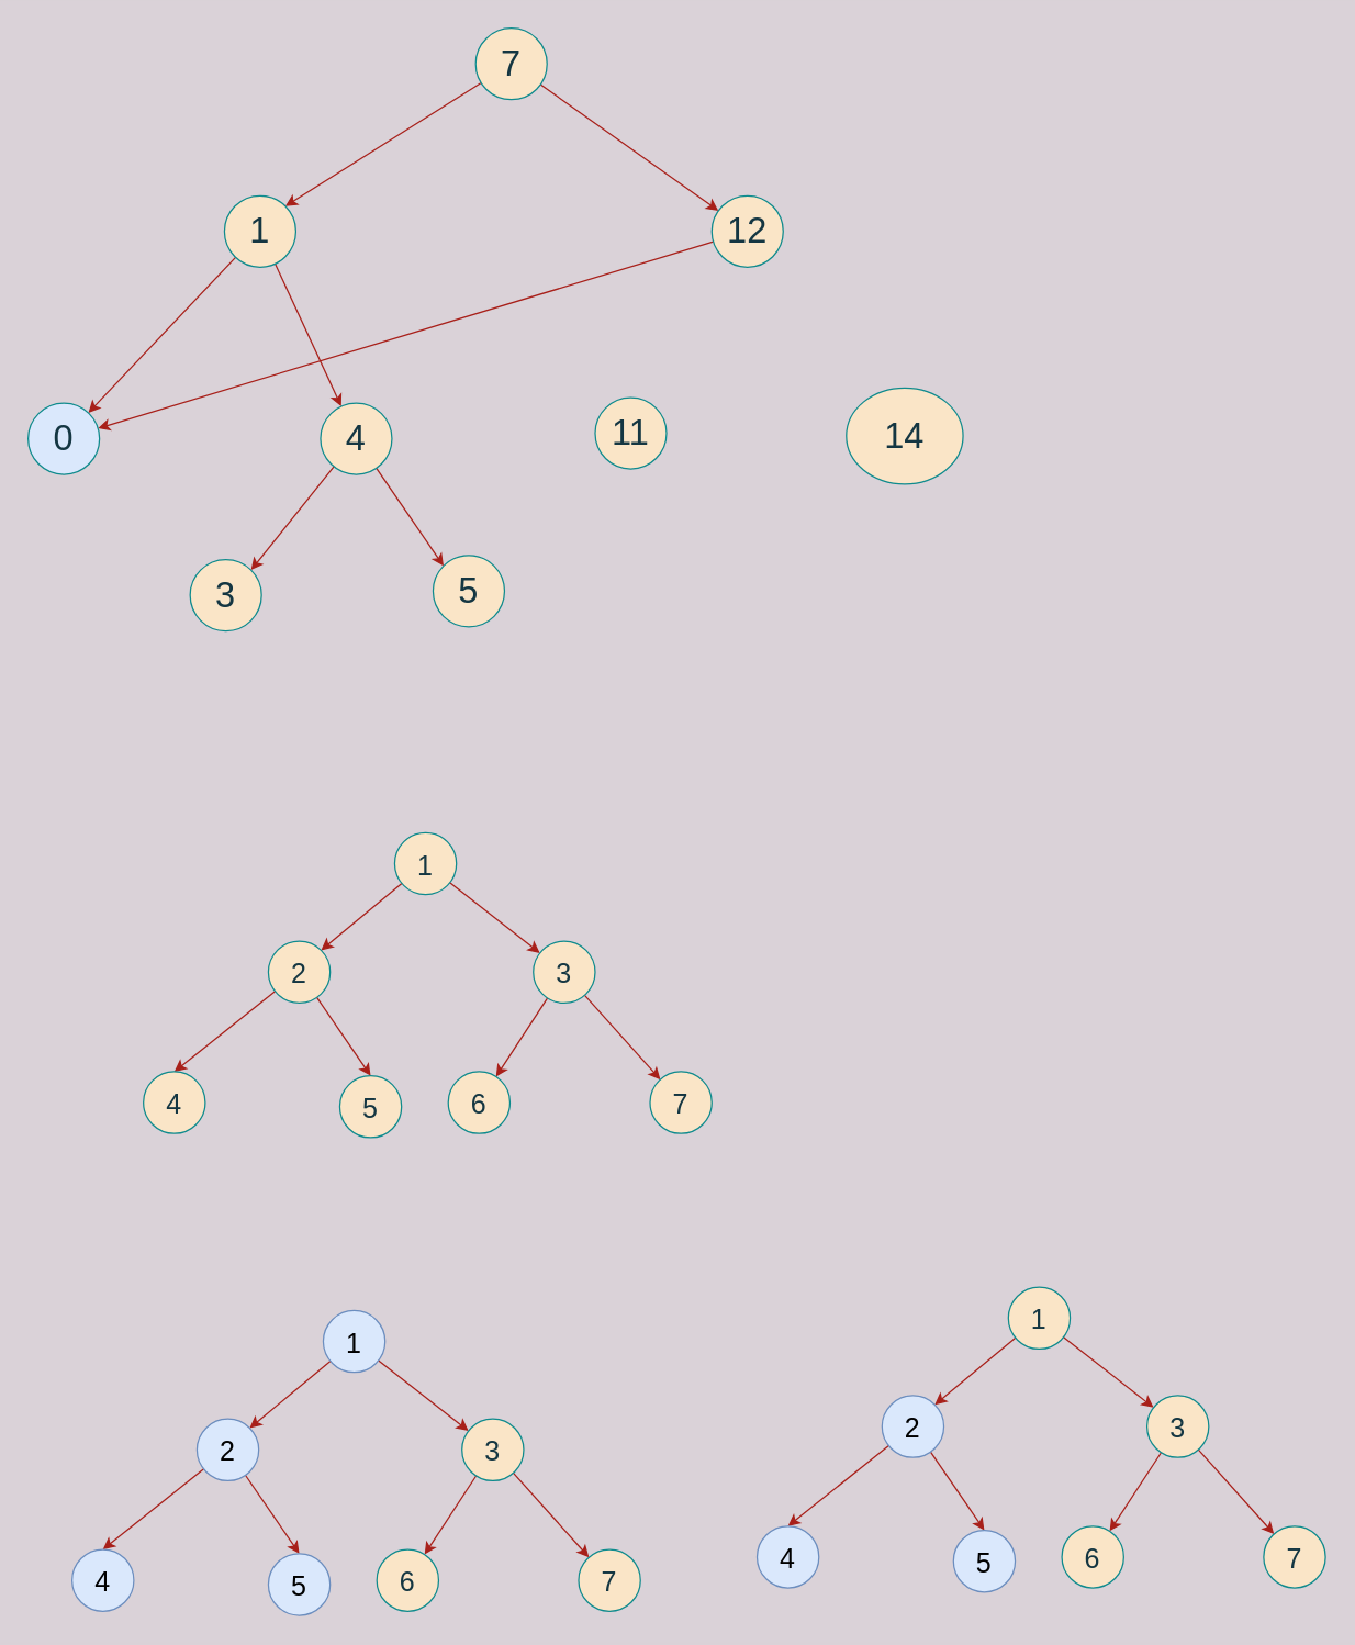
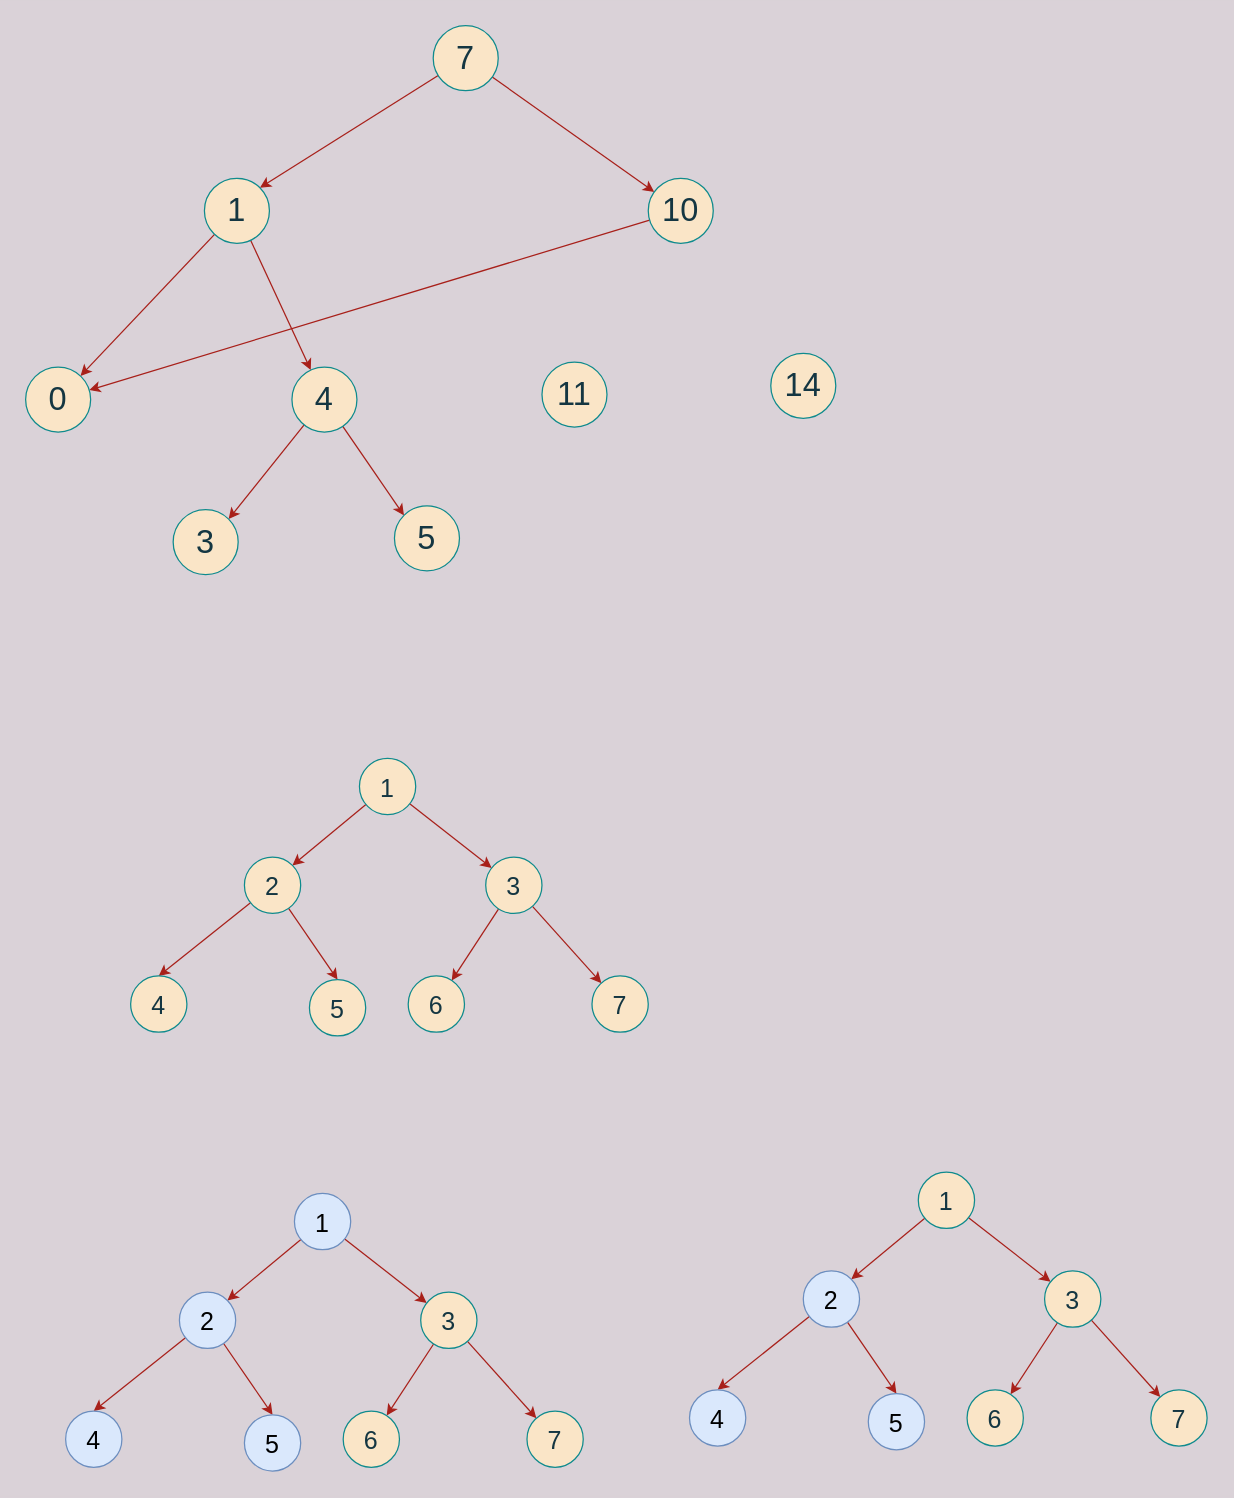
- <mxCell id="9" value="&lt;font style=&quot;font-size: 26px&quot;&gt;12&lt;/font&gt;" style="ellipse;whiteSpace=wrap;html=1;aspect=fixed;rounded=0;sketch=0;fontColor=#143642;strokeColor=#0F8B8D;fillColor=#FAE5C7;" vertex="1" parent="1"><mxGeometry x="518" y="142" width="52" height="52" as="geometry" /></mxCell>
+ <mxCell id="9" value="&lt;font style=&quot;font-size: 26px&quot;&gt;10&lt;/font&gt;" style="ellipse;whiteSpace=wrap;html=1;aspect=fixed;rounded=0;sketch=0;fontColor=#143642;strokeColor=#0F8B8D;fillColor=#FAE5C7;" vertex="1" parent="1"><mxGeometry x="518" y="142" width="52" height="52" as="geometry" /></mxCell>
- <mxCell id="17" value="&lt;font style=&quot;font-size: 26px&quot;&gt;14&lt;/font&gt;" style="ellipse;whiteSpace=wrap;html=1;aspect=fixed;rounded=0;sketch=0;fontColor=#143642;strokeColor=#0F8B8D;fillColor=#FAE5C7;" vertex="1" parent="1"><mxGeometry x="616" y="282" width="85" height="70" as="geometry" /></mxCell>
+ <mxCell id="17" value="&lt;font style=&quot;font-size: 26px&quot;&gt;14&lt;/font&gt;" style="ellipse;whiteSpace=wrap;html=1;aspect=fixed;rounded=0;sketch=0;fontColor=#143642;strokeColor=#0F8B8D;fillColor=#FAE5C7;" vertex="1" parent="1"><mxGeometry x="616" y="282" width="52" height="52" as="geometry" /></mxCell>
- <mxCell id="10" value="&lt;font style=&quot;font-size: 26px&quot;&gt;0&lt;/font&gt;" style="ellipse;whiteSpace=wrap;html=1;aspect=fixed;rounded=0;sketch=0;strokeColor=#0F8B8D;fillColor=#dae8fc;fontColor=#143642;" vertex="1" parent="1"><mxGeometry x="20" y="293" width="52" height="52" as="geometry" /></mxCell>
+ <mxCell id="10" value="&lt;font style=&quot;font-size: 26px&quot;&gt;0&lt;/font&gt;" style="ellipse;whiteSpace=wrap;html=1;aspect=fixed;rounded=0;sketch=0;strokeColor=#0F8B8D;fillColor=#FAE5C7;fontColor=#143642;" vertex="1" parent="1"><mxGeometry x="20" y="293" width="52" height="52" as="geometry" /></mxCell>
